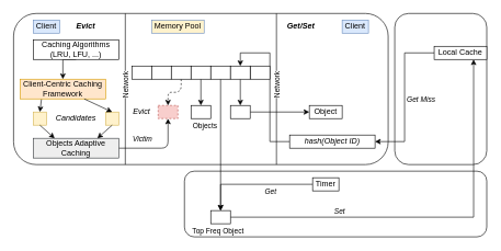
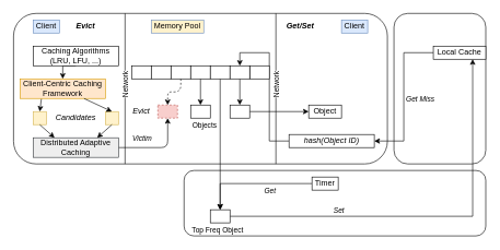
- <mxCell id="9" value="Caching Algorithms&lt;div&gt;(LRU, LFU, ...)&lt;/div&gt;" style="rounded=0;whiteSpace=wrap;html=1;" vertex="1" parent="1"><mxGeometry x="50" y="60" width="130" height="30" as="geometry" /></mxCell>
+ <mxCell id="9" value="Caching Algorithms&lt;div&gt;(LRU, LFU, ...)&lt;/div&gt;" style="rounded=0;whiteSpace=wrap;html=1;" vertex="1" parent="1"><mxGeometry x="50" y="70" width="130" height="30" as="geometry" /></mxCell>
- <mxCell id="18" value="Objects Adaptive&lt;div&gt;Caching&lt;/div&gt;" style="rounded=0;whiteSpace=wrap;html=1;fillColor=#eeeeee;strokeColor=#36393d;" vertex="1" parent="1"><mxGeometry x="50" y="210" width="130" height="30" as="geometry" /></mxCell>
+ <mxCell id="18" value="Distributed Adaptive&lt;div&gt;Caching&lt;/div&gt;" style="rounded=0;whiteSpace=wrap;html=1;fillColor=#eeeeee;strokeColor=#36393d;" vertex="1" parent="1"><mxGeometry x="50" y="210" width="130" height="30" as="geometry" /></mxCell>
